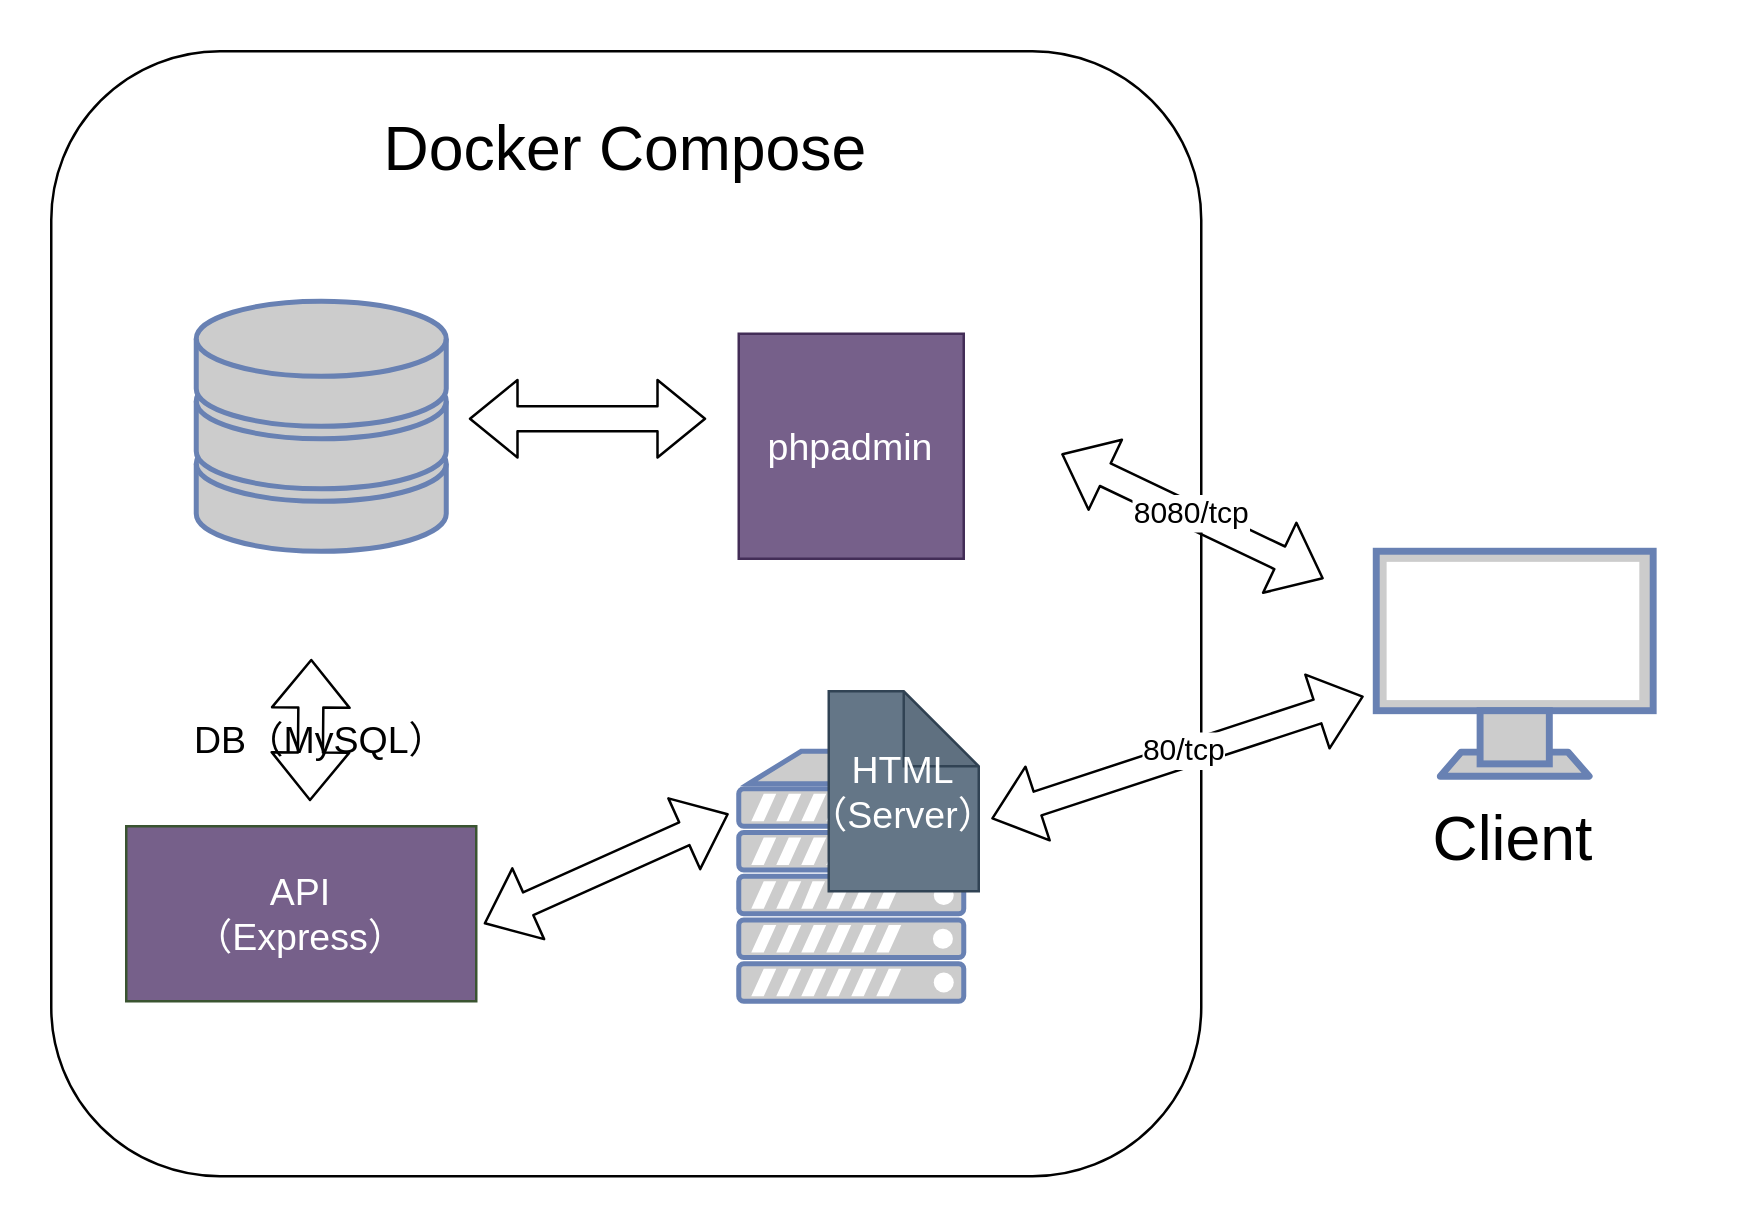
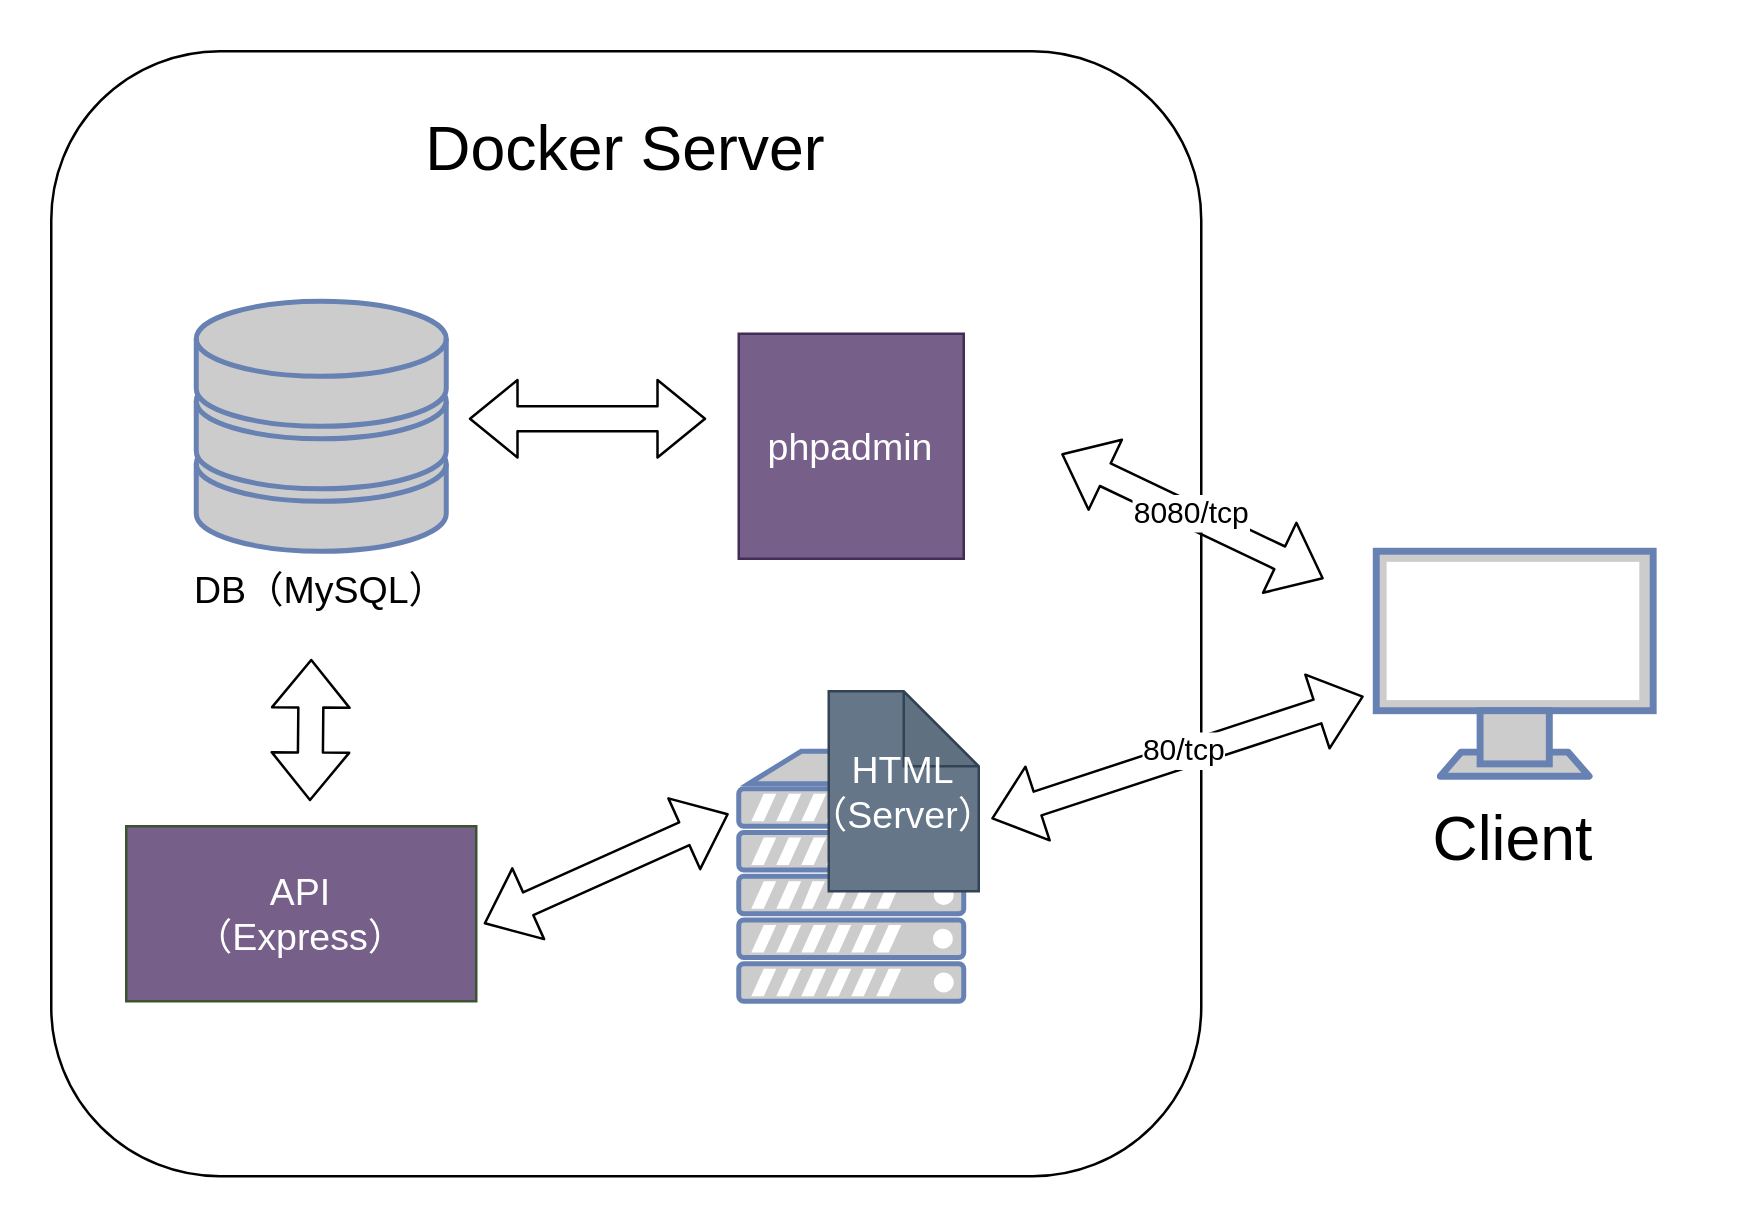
- <mxCell id="3" value="Docker Compose" style="text;html=1;strokeColor=none;fillColor=none;align=center;verticalAlign=middle;whiteSpace=wrap;rounded=0;fontSize=25;" parent="1" vertex="1"><mxGeometry x="110" y="23" width="280" height="70" as="geometry" /></mxCell>
+ <mxCell id="3" value="Docker Server" style="text;html=1;strokeColor=none;fillColor=none;align=center;verticalAlign=middle;whiteSpace=wrap;rounded=0;fontSize=25;" parent="1" vertex="1"><mxGeometry x="110" y="23" width="280" height="70" as="geometry" /></mxCell>
- <mxCell id="7" value="DB（MySQL）" style="text;html=1;strokeColor=none;fillColor=none;align=center;verticalAlign=middle;whiteSpace=wrap;rounded=0;fontSize=15;" parent="1" vertex="1"><mxGeometry x="43" y="280" width="170" height="30" as="geometry" /></mxCell>
+ <mxCell id="7" value="DB（MySQL）" style="text;html=1;strokeColor=none;fillColor=none;align=center;verticalAlign=middle;whiteSpace=wrap;rounded=0;fontSize=15;" parent="1" vertex="1"><mxGeometry x="43" y="220" width="170" height="30" as="geometry" /></mxCell>
